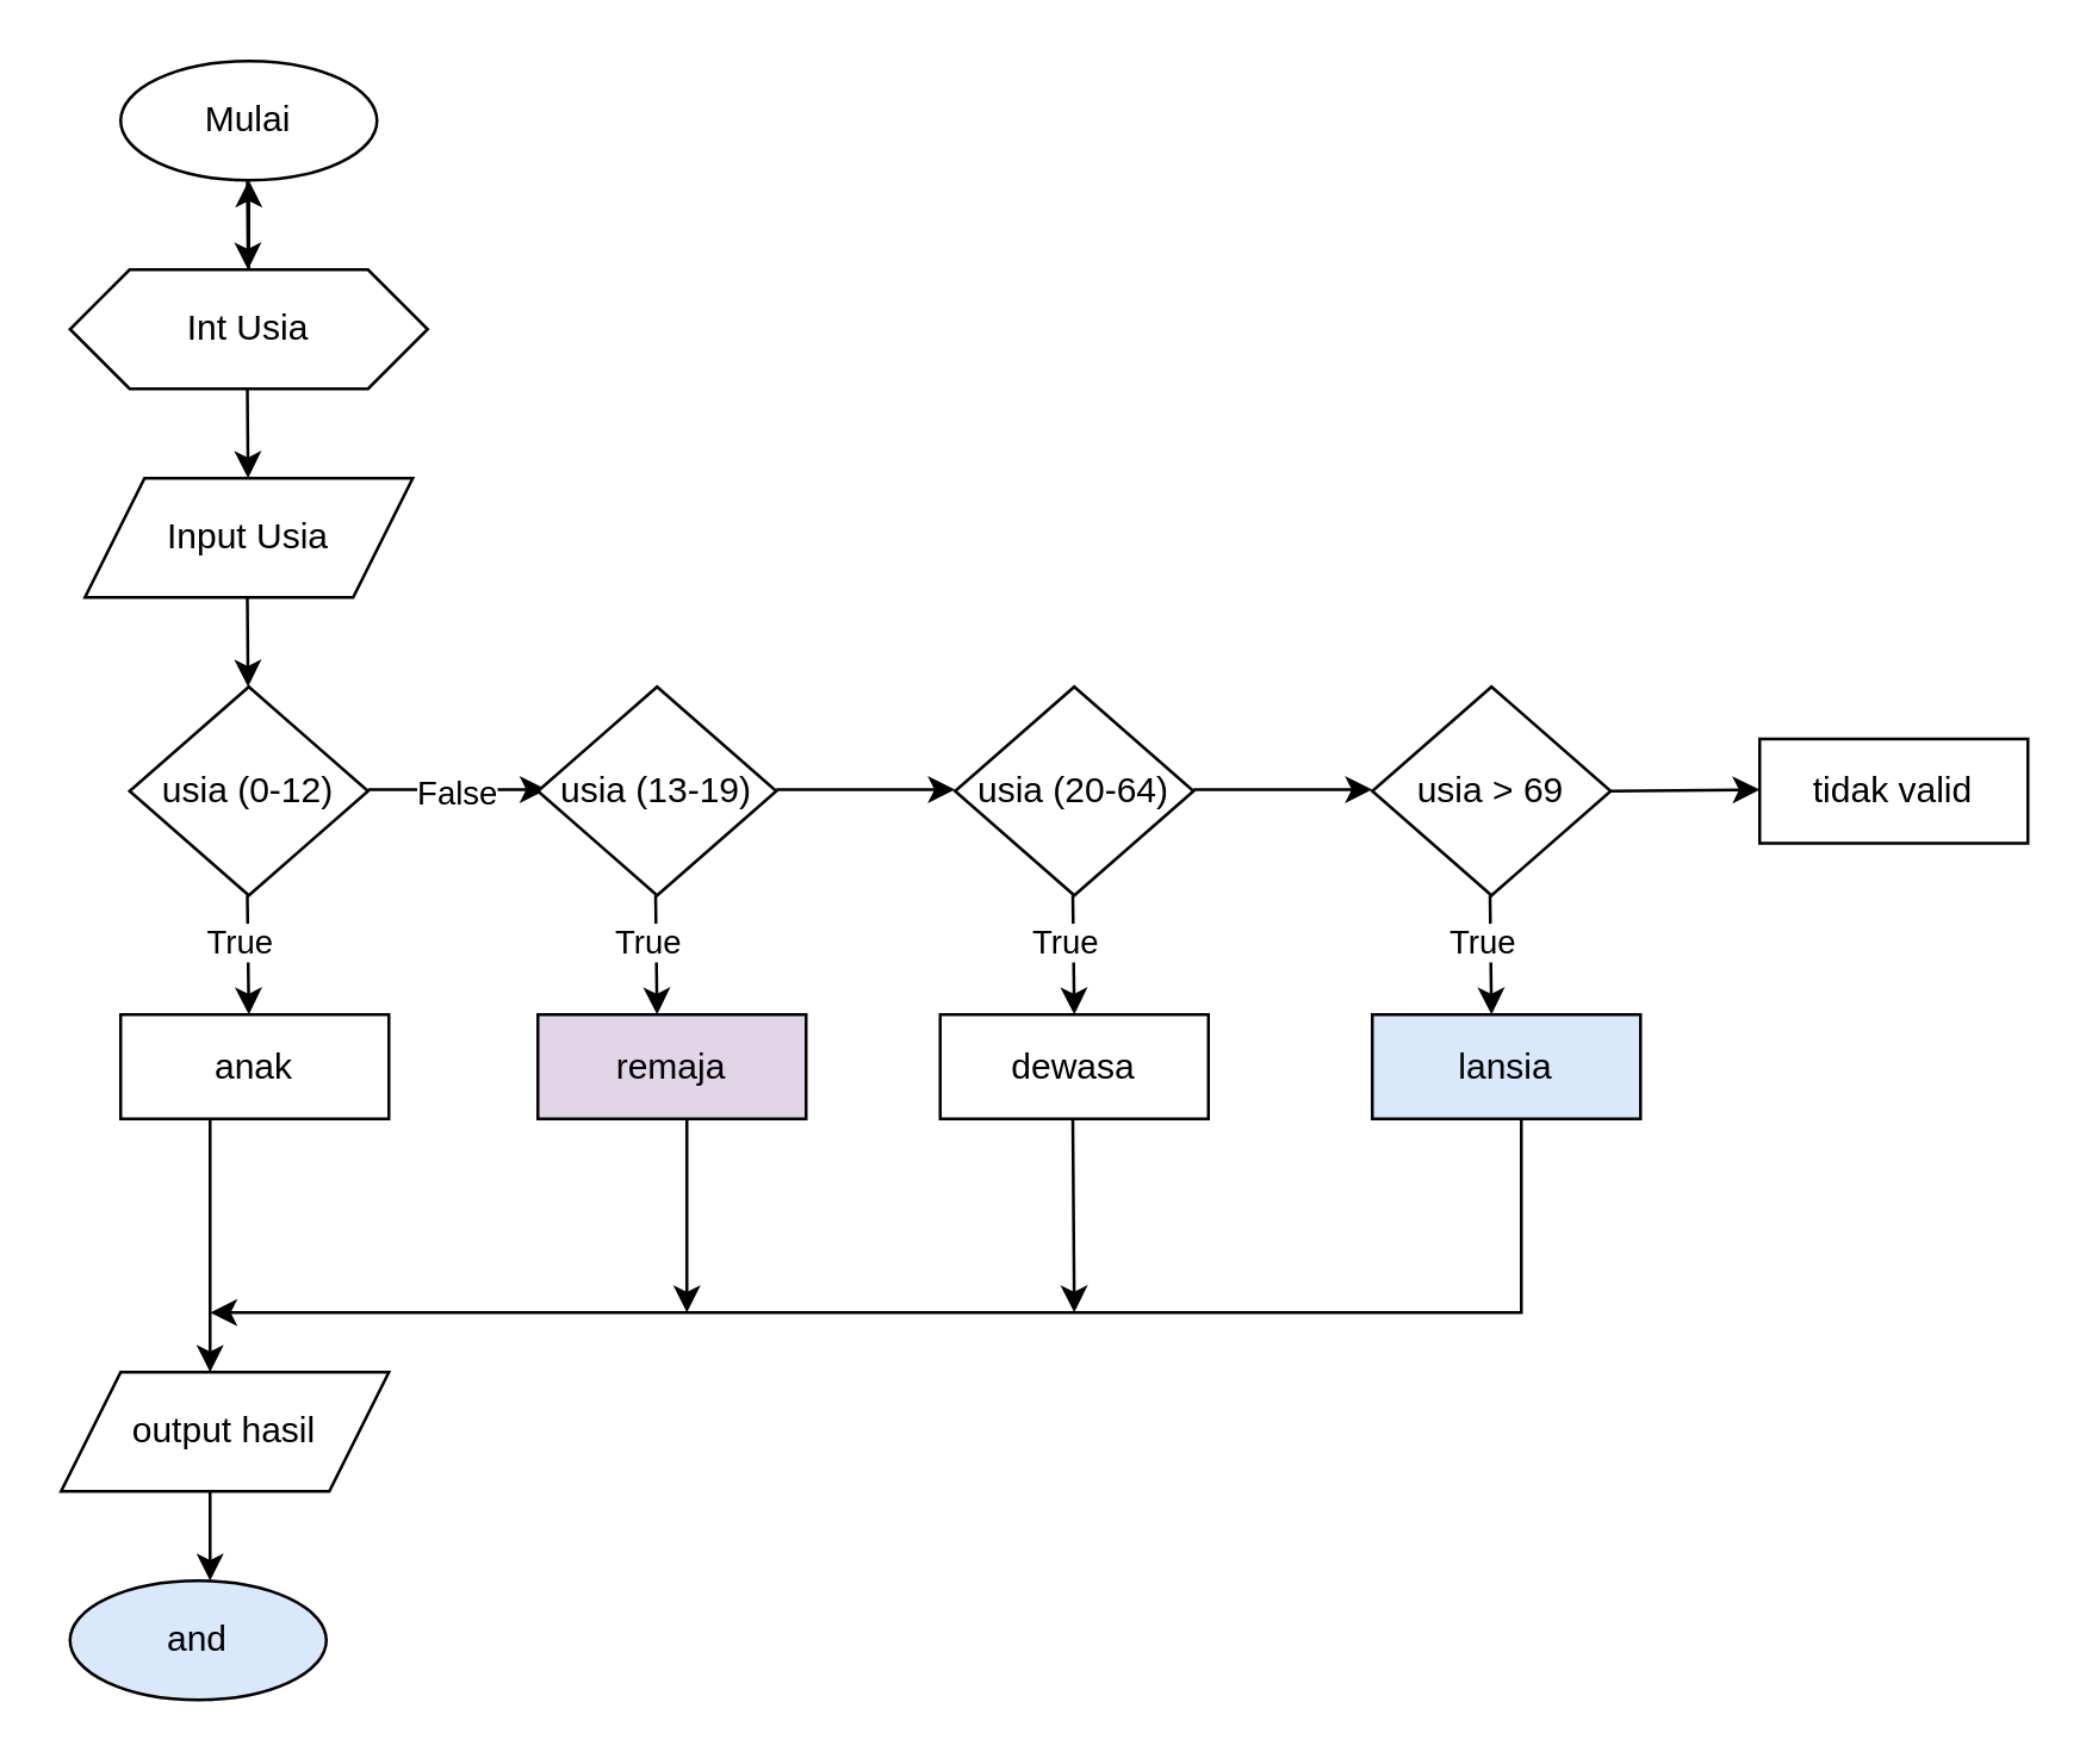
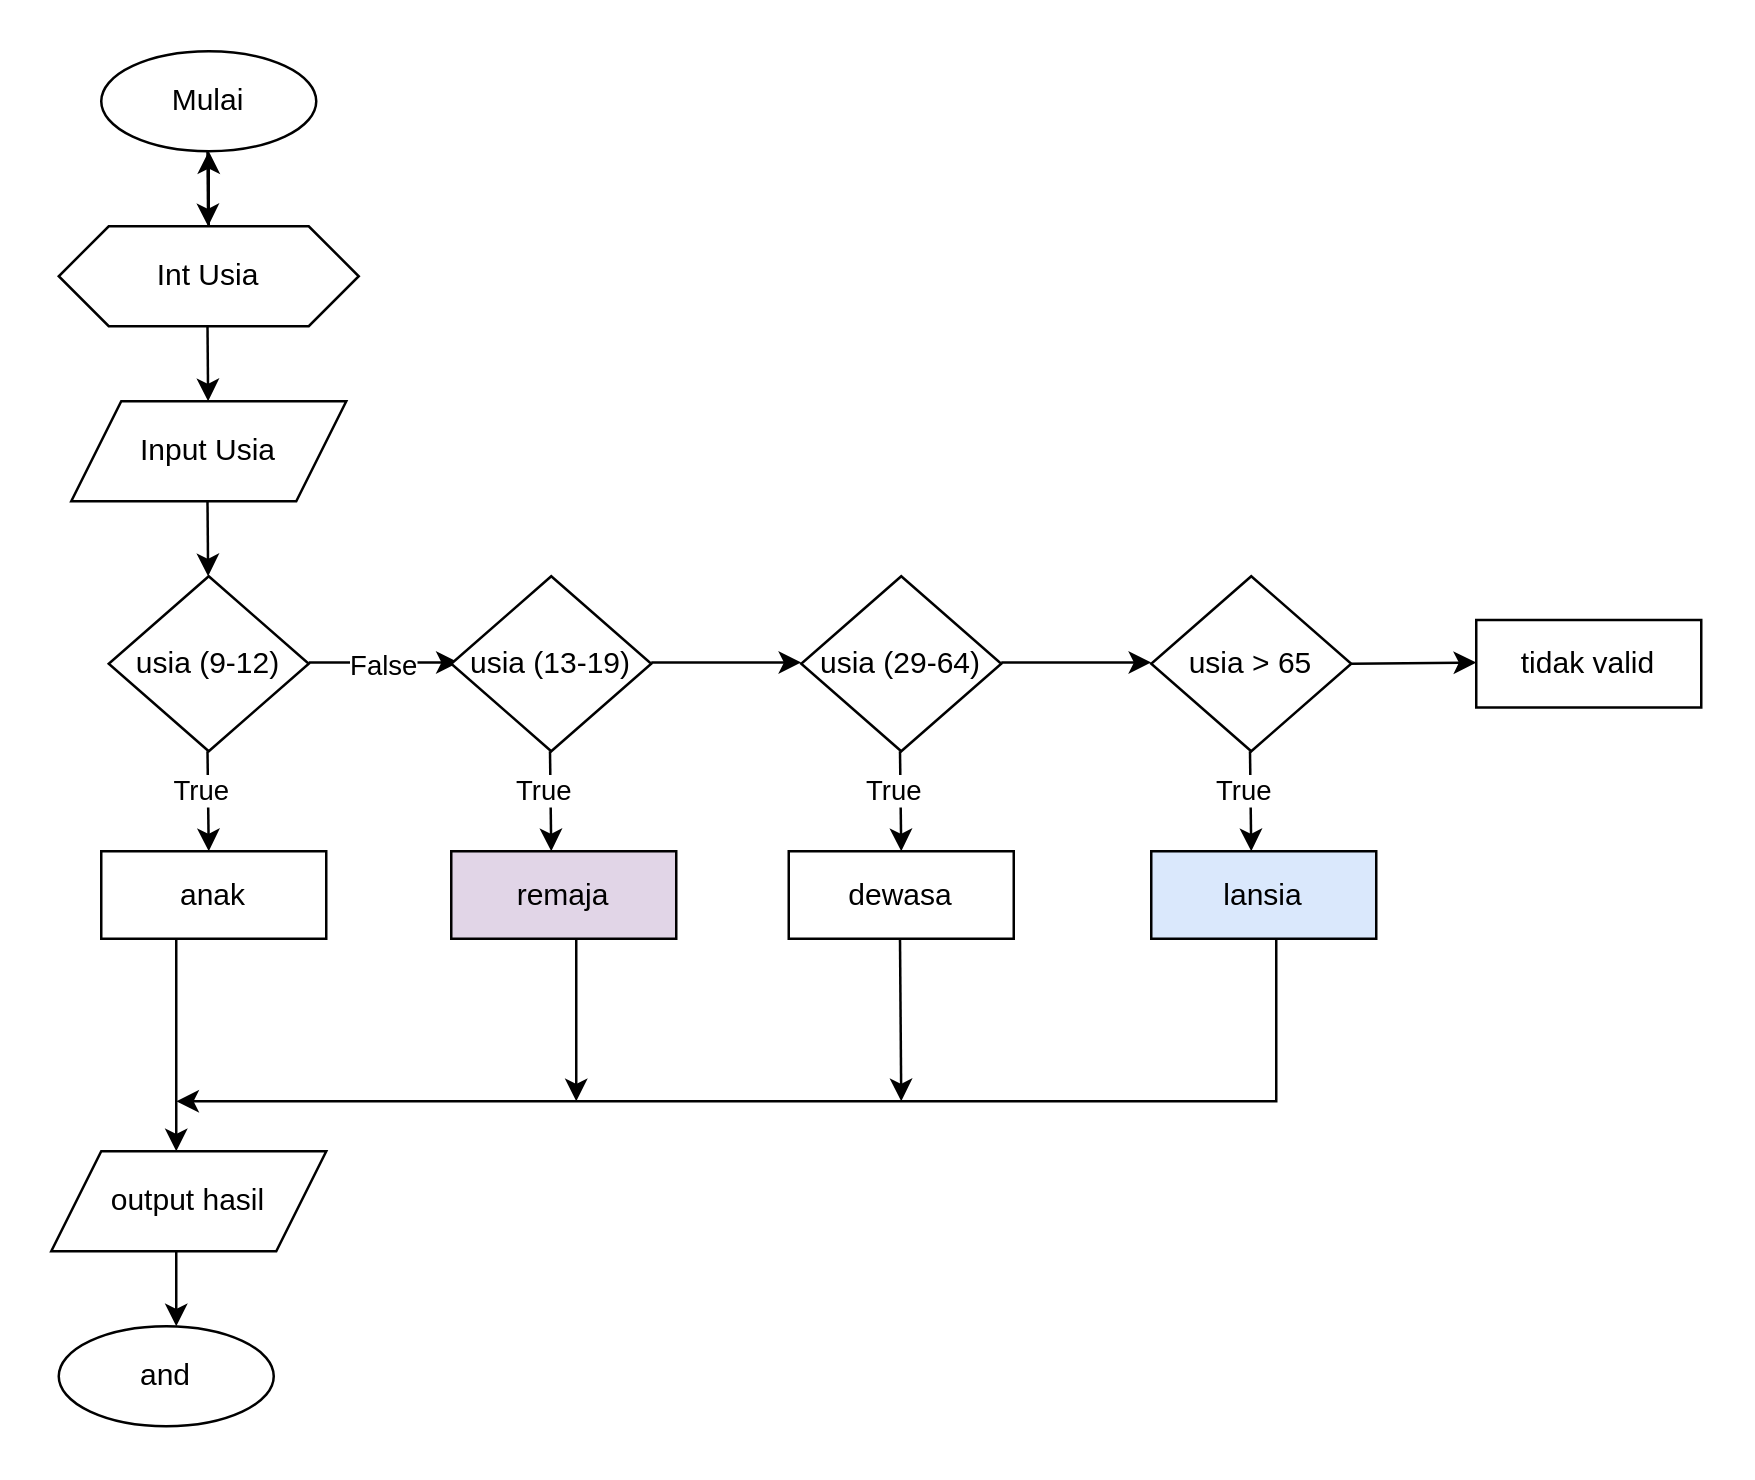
- <mxCell id="9" value="usia (0-12)" style="rhombus;whiteSpace=wrap;html=1;" vertex="1" parent="1"><mxGeometry x="43" y="230" width="80" height="70" as="geometry" /></mxCell>
+ <mxCell id="9" value="usia (9-12)" style="rhombus;whiteSpace=wrap;html=1;" vertex="1" parent="1"><mxGeometry x="43" y="230" width="80" height="70" as="geometry" /></mxCell>
- <mxCell id="16" value="usia (20-64)" style="rhombus;whiteSpace=wrap;html=1;" vertex="1" parent="1"><mxGeometry x="320" y="230" width="80" height="70" as="geometry" /></mxCell>
+ <mxCell id="16" value="usia (29-64)" style="rhombus;whiteSpace=wrap;html=1;" vertex="1" parent="1"><mxGeometry x="320" y="230" width="80" height="70" as="geometry" /></mxCell>
- <mxCell id="18" value="usia &amp;gt; 69" style="rhombus;whiteSpace=wrap;html=1;" vertex="1" parent="1"><mxGeometry x="460" y="230" width="80" height="70" as="geometry" /></mxCell>
+ <mxCell id="18" value="usia &amp;gt; 65" style="rhombus;whiteSpace=wrap;html=1;" vertex="1" parent="1"><mxGeometry x="460" y="230" width="80" height="70" as="geometry" /></mxCell>
- <mxCell id="37" value="and" style="ellipse;whiteSpace=wrap;html=1;fillColor=#dae8fc;" vertex="1" parent="1"><mxGeometry x="23" y="530" width="86" height="40" as="geometry" /></mxCell>
+ <mxCell id="37" value="and" style="ellipse;whiteSpace=wrap;html=1;" vertex="1" parent="1"><mxGeometry x="23" y="530" width="86" height="40" as="geometry" /></mxCell>
